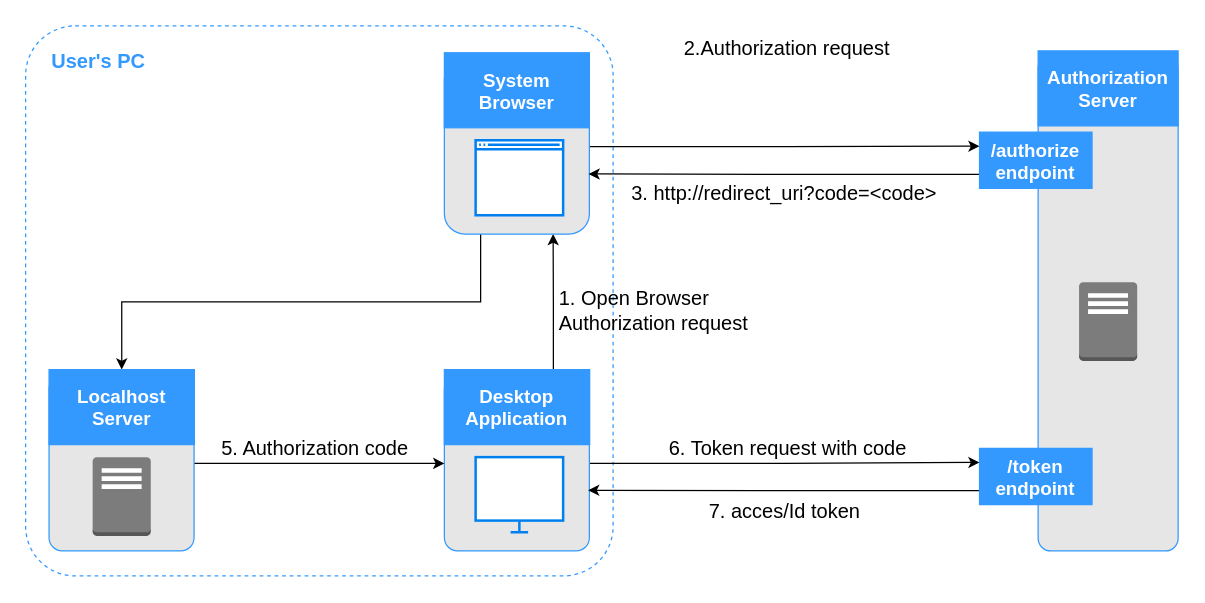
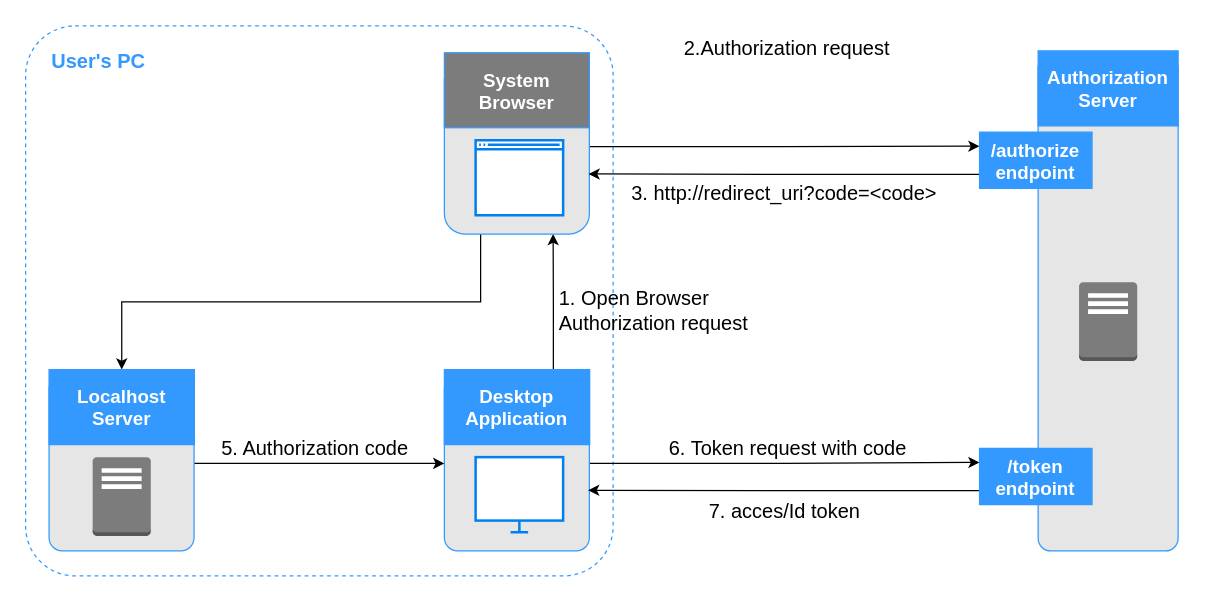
- <mxCell id="10" value="System&lt;br&gt;Browser" style="whiteSpace=wrap;html=1;strokeColor=#3399FF;strokeWidth=1;fillColor=#3399FF;fontFamily=Helvetica;fontSize=15;fontColor=#FFFFFF;fontStyle=1" parent="1" vertex="1"><mxGeometry x="355" y="41.5" width="116" height="60" as="geometry" /></mxCell>
+ <mxCell id="10" value="System&lt;br&gt;Browser" style="whiteSpace=wrap;html=1;strokeColor=#3399FF;strokeWidth=1;fillColor=#7d7c7c;fontFamily=Helvetica;fontSize=15;fontColor=#FFFFFF;fontStyle=1;" parent="1" vertex="1"><mxGeometry x="355" y="41.5" width="116" height="60" as="geometry" /></mxCell>
